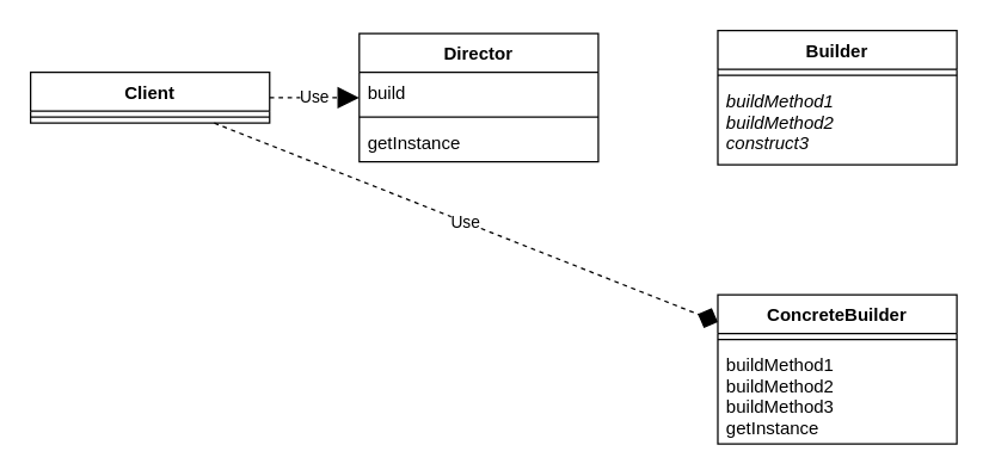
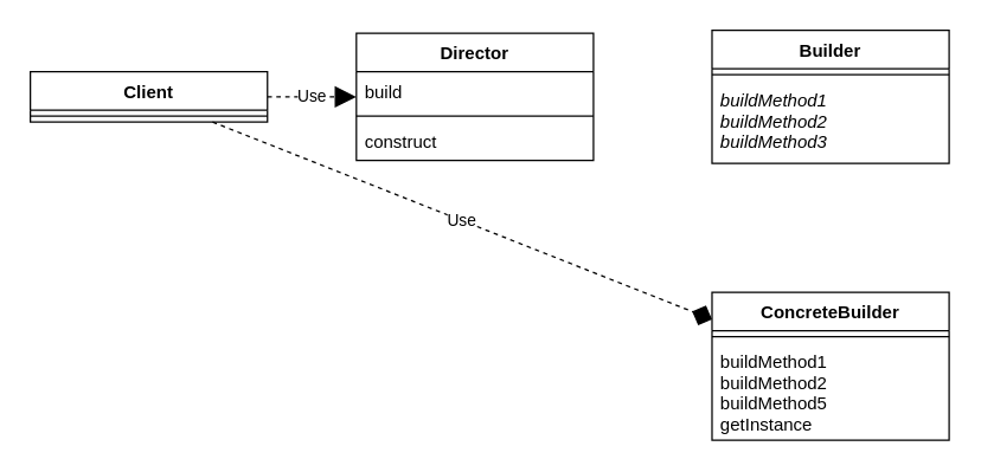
- <mxCell id="8" value="buildMethod1&#10;buildMethod2&#10;construct3" style="text;strokeColor=none;fillColor=none;align=left;verticalAlign=top;spacingLeft=4;spacingRight=4;overflow=hidden;rotatable=0;points=[[0,0.5],[1,0.5]];portConstraint=eastwest;fontStyle=2" vertex="1" parent="6"><mxGeometry y="34" width="160" height="56" as="geometry" /></mxCell>
+ <mxCell id="8" value="buildMethod1&#10;buildMethod2&#10;buildMethod3" style="text;strokeColor=none;fillColor=none;align=left;verticalAlign=top;spacingLeft=4;spacingRight=4;overflow=hidden;rotatable=0;points=[[0,0.5],[1,0.5]];portConstraint=eastwest;fontStyle=2" vertex="1" parent="6"><mxGeometry y="34" width="160" height="56" as="geometry" /></mxCell>
- <mxCell id="5" value="getInstance" style="text;strokeColor=none;fillColor=none;align=left;verticalAlign=top;spacingLeft=4;spacingRight=4;overflow=hidden;rotatable=0;points=[[0,0.5],[1,0.5]];portConstraint=eastwest;" vertex="1" parent="2"><mxGeometry y="60" width="160" height="26" as="geometry" /></mxCell>
+ <mxCell id="5" value="construct" style="text;strokeColor=none;fillColor=none;align=left;verticalAlign=top;spacingLeft=4;spacingRight=4;overflow=hidden;rotatable=0;points=[[0,0.5],[1,0.5]];portConstraint=eastwest;" vertex="1" parent="2"><mxGeometry y="60" width="160" height="26" as="geometry" /></mxCell>
- <mxCell id="15" value="buildMethod1&#10;buildMethod2&#10;buildMethod3&#10;getInstance" style="text;strokeColor=none;fillColor=none;align=left;verticalAlign=top;spacingLeft=4;spacingRight=4;overflow=hidden;rotatable=0;points=[[0,0.5],[1,0.5]];portConstraint=eastwest;" vertex="1" parent="13"><mxGeometry y="34" width="160" height="66" as="geometry" /></mxCell>
+ <mxCell id="15" value="buildMethod1&#10;buildMethod2&#10;buildMethod5&#10;getInstance" style="text;strokeColor=none;fillColor=none;align=left;verticalAlign=top;spacingLeft=4;spacingRight=4;overflow=hidden;rotatable=0;points=[[0,0.5],[1,0.5]];portConstraint=eastwest;" vertex="1" parent="13"><mxGeometry y="34" width="160" height="66" as="geometry" /></mxCell>
